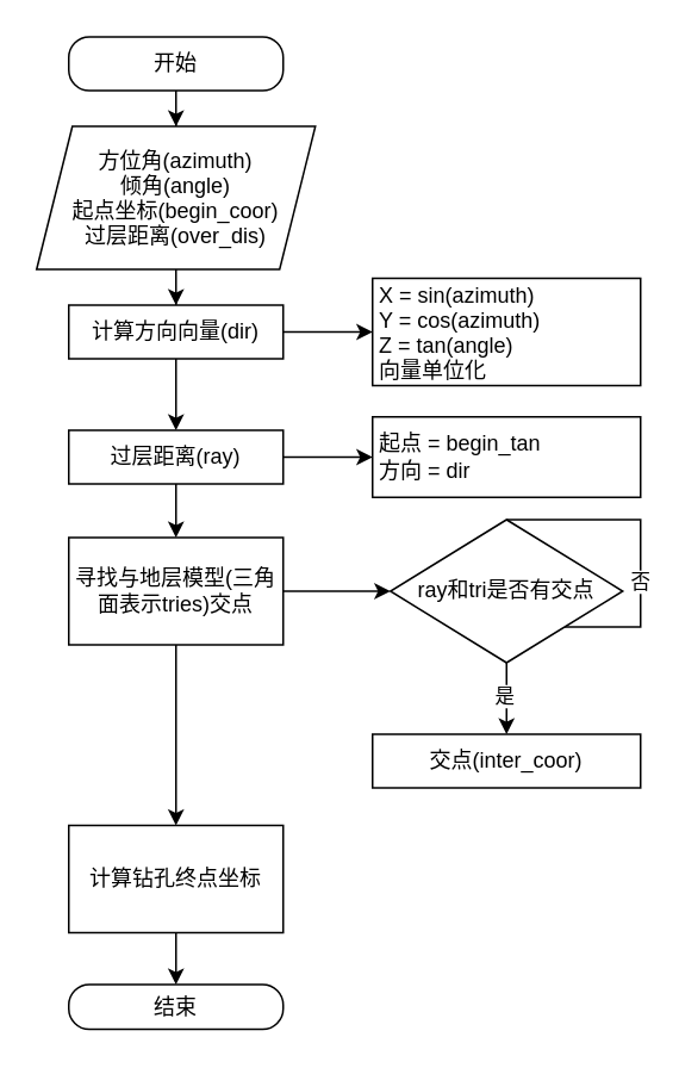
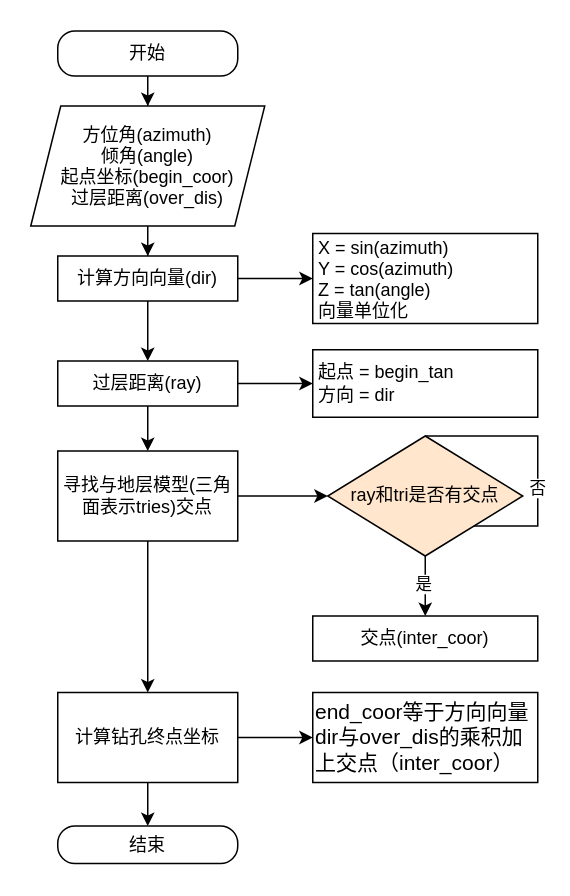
- <mxCell id="22" value="ray和tri是否有交点" style="rhombus;whiteSpace=wrap;html=1;spacingTop=0;spacing=0;" vertex="1" parent="1"><mxGeometry x="218" y="290" width="130" height="80" as="geometry" /></mxCell>
+ <mxCell id="22" value="ray和tri是否有交点" style="rhombus;whiteSpace=wrap;html=1;spacingTop=0;spacing=0;fillColor=#ffe6cc;" vertex="1" parent="1"><mxGeometry x="218" y="290" width="130" height="80" as="geometry" /></mxCell>
+ <mxCell id="24" value="" style="edgeStyle=orthogonalEdgeStyle;rounded=0;orthogonalLoop=1;jettySize=auto;html=1;" edge="1" parent="1" source="26" target="27"><mxGeometry relative="1" as="geometry" /></mxCell>
+ <mxCell id="27" value="&lt;span lang=&quot;EN-US&quot; style=&quot;font-size:10.5pt;font-family:&lt;br/&gt;&amp;quot;Times New Roman&amp;quot;,serif;mso-fareast-font-family:宋体;mso-font-kerning:1.0pt;&lt;br/&gt;mso-ansi-language:EN-US;mso-fareast-language:ZH-CN;mso-bidi-language:AR-SA&quot;&gt;end_coor等于方向向量dir与over_dis&lt;/span&gt;&lt;span style=&quot;background-color: initial; font-size: 10.5pt;&quot;&gt;的乘积加上交点（inter_coor）&lt;/span&gt;" style="whiteSpace=wrap;html=1;spacingTop=0;spacing=2;align=left;" vertex="1" parent="1"><mxGeometry x="208" y="461" width="150" height="60" as="geometry" /></mxCell>
